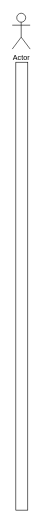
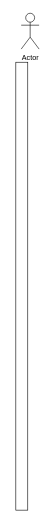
- <mxCell id="3" value="Actor" style="shape=umlActor;verticalLabelPosition=bottom;verticalAlign=top;html=1;outlineConnect=0;" vertex="1" parent="1"><mxGeometry x="20" y="20" width="30" height="60" as="geometry" /></mxCell>
+ <mxCell id="3" value="Actor" style="shape=umlActor;verticalLabelPosition=bottom;verticalAlign=top;html=1;outlineConnect=0;" vertex="1" parent="1"><mxGeometry x="35" y="20" width="30" height="60" as="geometry" /></mxCell>
